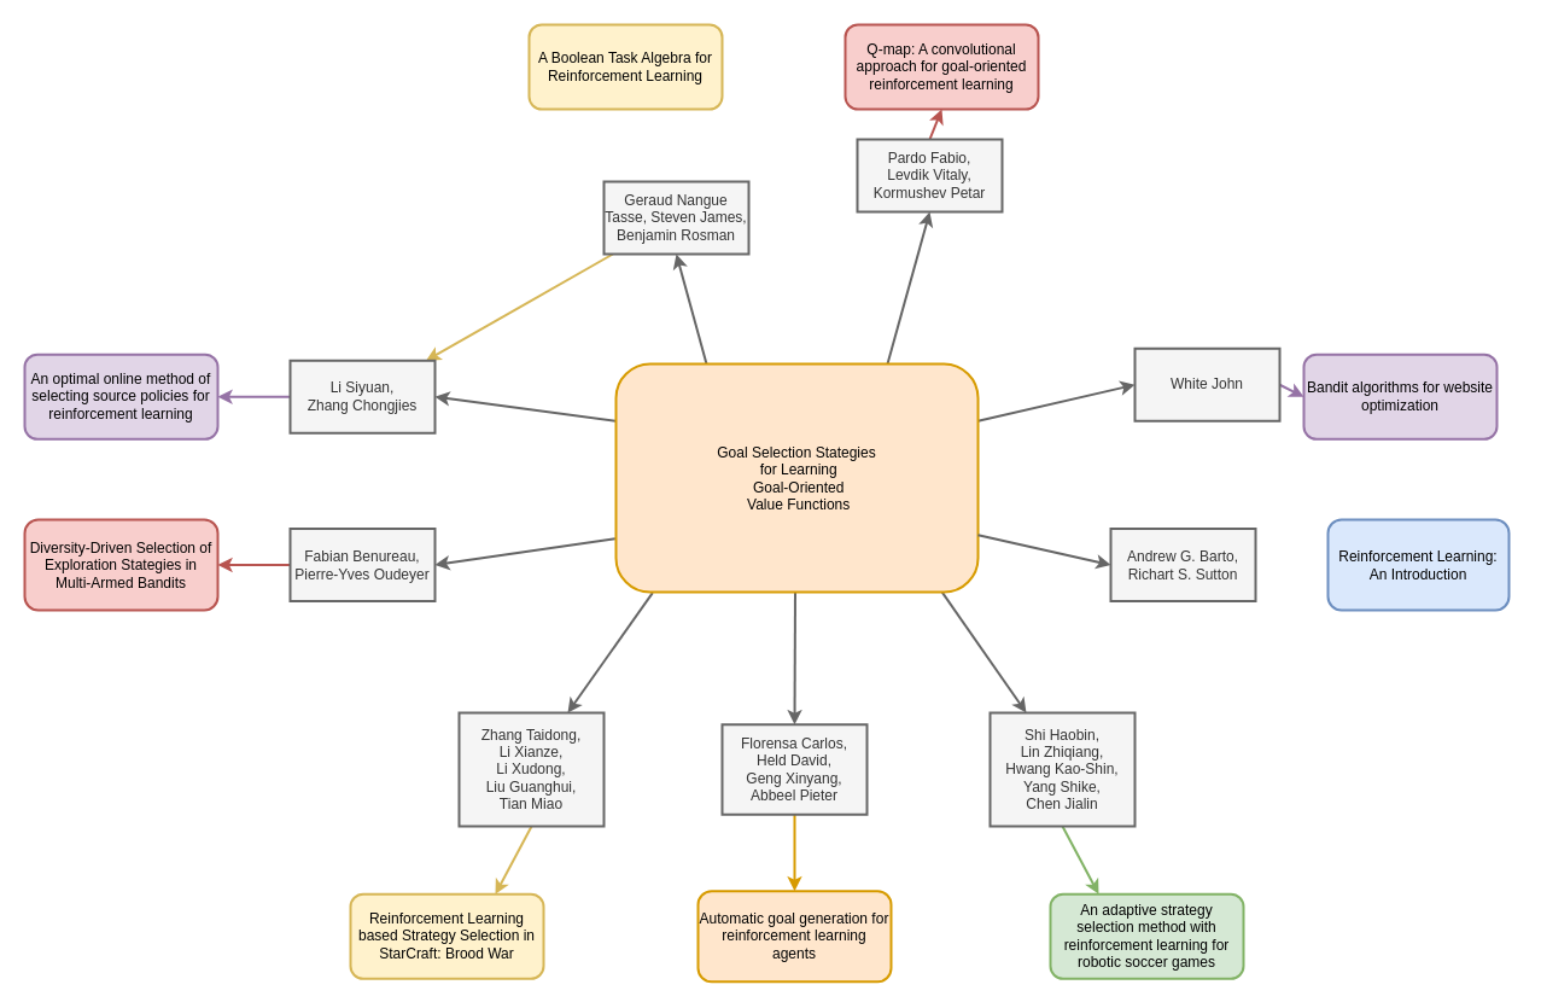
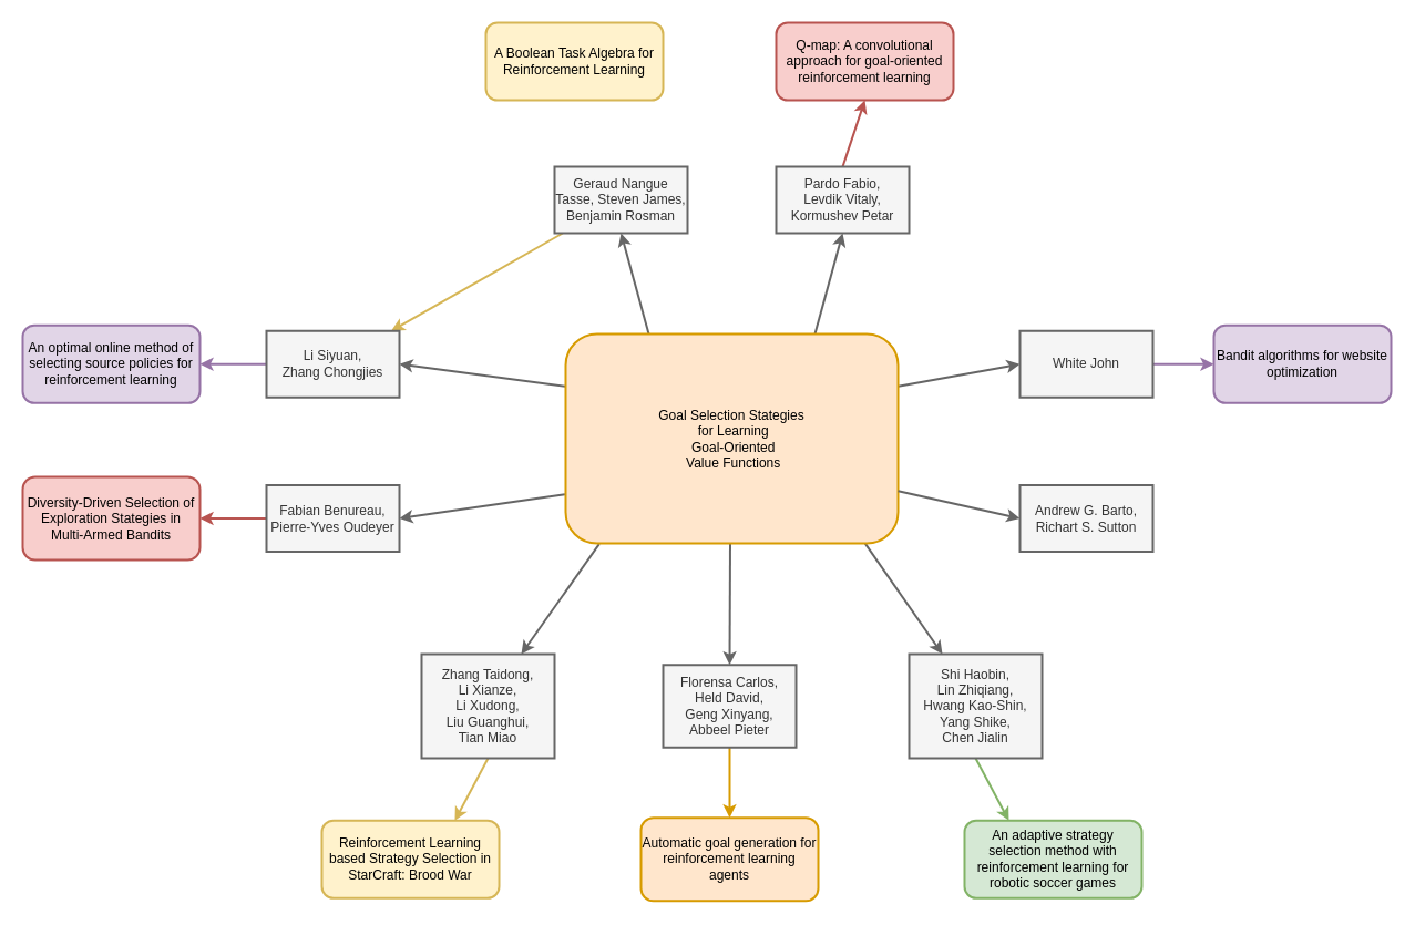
- <mxCell id="33" value="Pardo Fabio,&lt;br&gt;Levdik Vitaly,&lt;br&gt;Kormushev Petar" style="rounded=0;whiteSpace=wrap;html=1;fillColor=#f5f5f5;strokeColor=#666666;strokeWidth=2;fontColor=#333333;" vertex="1" parent="1"><mxGeometry x="710" y="115" width="120" height="60" as="geometry" /></mxCell>
+ <mxCell id="33" value="Pardo Fabio,&lt;br&gt;Levdik Vitaly,&lt;br&gt;Kormushev Petar" style="rounded=0;whiteSpace=wrap;html=1;fillColor=#f5f5f5;strokeColor=#666666;strokeWidth=2;fontColor=#333333;" vertex="1" parent="1"><mxGeometry x="700" y="150" width="120" height="60" as="geometry" /></mxCell>
- <mxCell id="27" value="White John" style="rounded=0;whiteSpace=wrap;html=1;fillColor=#f5f5f5;strokeColor=#666666;strokeWidth=2;fontColor=#333333;" vertex="1" parent="1"><mxGeometry x="940" y="288.25" width="120" height="60" as="geometry" /></mxCell>
+ <mxCell id="27" value="White John" style="rounded=0;whiteSpace=wrap;html=1;fillColor=#f5f5f5;strokeColor=#666666;strokeWidth=2;fontColor=#333333;" vertex="1" parent="1"><mxGeometry x="920" y="298.25" width="120" height="60" as="geometry" /></mxCell>
- <mxCell id="28" value="Bandit algorithms for website optimization" style="rounded=1;whiteSpace=wrap;html=1;fillColor=#e1d5e7;strokeColor=#9673a6;strokeWidth=2;" vertex="1" parent="1"><mxGeometry x="1080" y="293.25" width="160" height="70" as="geometry" /></mxCell>
+ <mxCell id="28" value="Bandit algorithms for website optimization" style="rounded=1;whiteSpace=wrap;html=1;fillColor=#e1d5e7;strokeColor=#9673a6;strokeWidth=2;" vertex="1" parent="1"><mxGeometry x="1095" y="293.25" width="160" height="70" as="geometry" /></mxCell>
- <mxCell id="19" value="Reinforcement Learning: An Introduction" style="whiteSpace=wrap;html=1;fillColor=#dae8fc;strokeColor=#6c8ebf;rounded=1;strokeWidth=2;" vertex="1" parent="1"><mxGeometry x="1100" y="430" width="150" height="75" as="geometry" /></mxCell>
